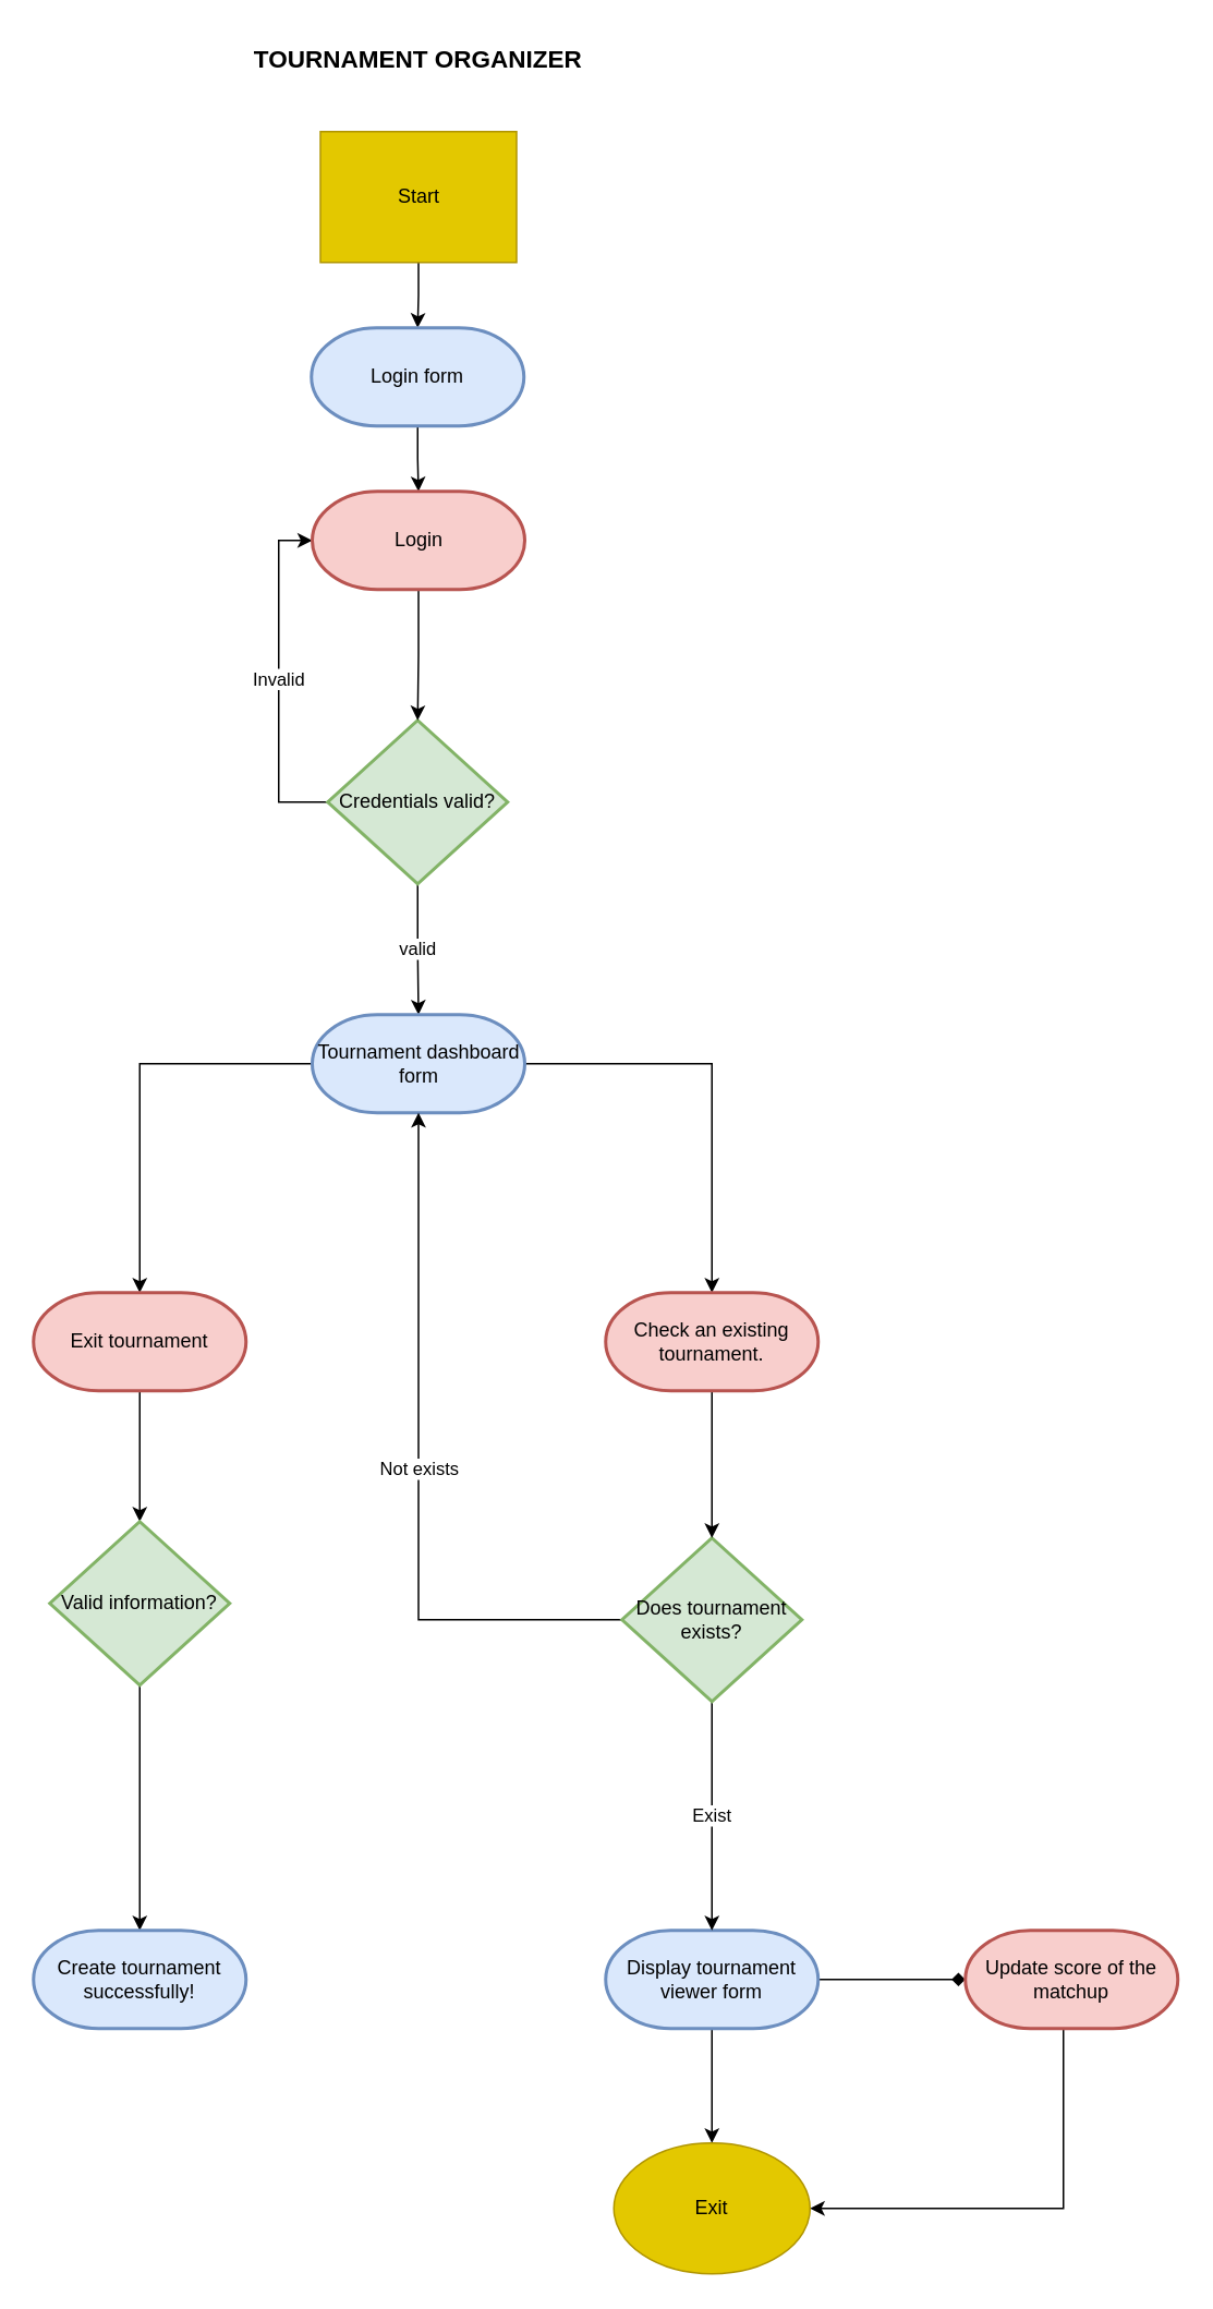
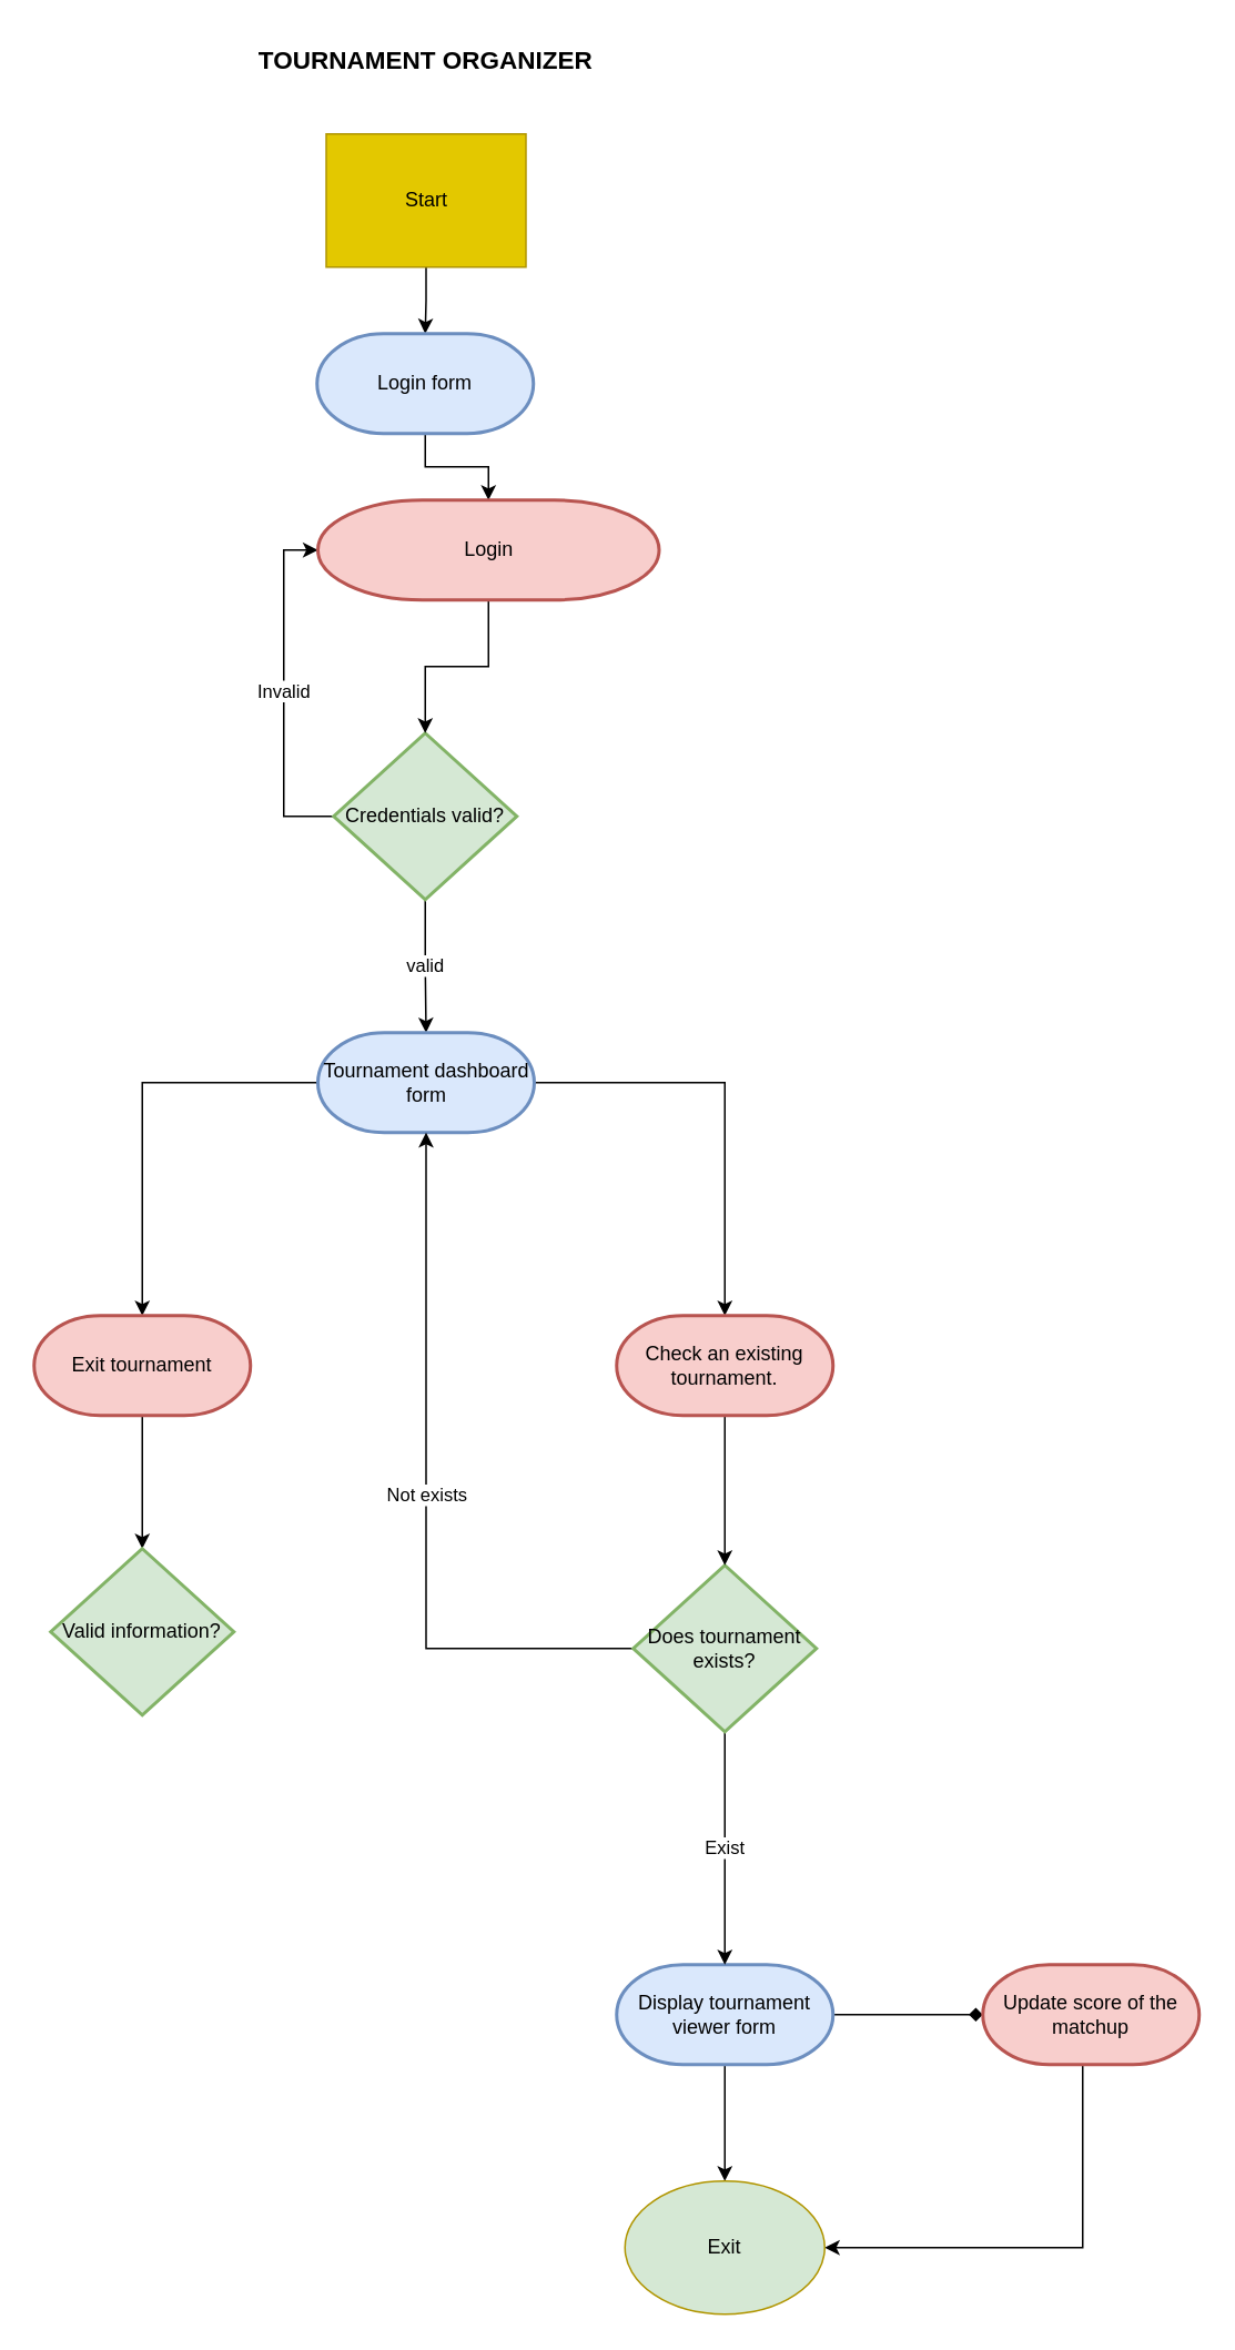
- <mxCell id="27" value="Login" style="strokeWidth=2;html=1;shape=mxgraph.flowchart.terminator;whiteSpace=wrap;fillColor=#f8cecc;strokeColor=#b85450;" parent="1" vertex="1"><mxGeometry x="190.5" y="300" width="130" height="60" as="geometry" /></mxCell>
+ <mxCell id="27" value="Login" style="strokeWidth=2;html=1;shape=mxgraph.flowchart.terminator;whiteSpace=wrap;fillColor=#f8cecc;strokeColor=#b85450;" parent="1" vertex="1"><mxGeometry x="190.5" y="300" width="205" height="60" as="geometry" /></mxCell>
- <mxCell id="11" style="edgeStyle=orthogonalEdgeStyle;rounded=0;orthogonalLoop=1;jettySize=auto;html=1;entryX=0.5;entryY=0;entryDx=0;entryDy=0;entryPerimeter=0;" edge="1" parent="1" source="12" target="13"><mxGeometry relative="1" as="geometry" /></mxCell>
- <mxCell id="13" value="Create tournament successfully!" style="strokeWidth=2;html=1;shape=mxgraph.flowchart.terminator;whiteSpace=wrap;fillColor=#dae8fc;strokeColor=#6c8ebf;" parent="1" vertex="1"><mxGeometry x="20" y="1180" width="130" height="60" as="geometry" /></mxCell>
- <mxCell id="30" value="Exit" style="ellipse;whiteSpace=wrap;html=1;fillColor=#e3c800;fontColor=#000000;strokeColor=#B09500;" parent="1" vertex="1"><mxGeometry x="375" y="1310" width="120" height="80" as="geometry" /></mxCell>
+ <mxCell id="30" value="Exit" style="ellipse;whiteSpace=wrap;html=1;fillColor=#d5e8d4;fontColor=#000000;strokeColor=#B09500;" parent="1" vertex="1"><mxGeometry x="375" y="1310" width="120" height="80" as="geometry" /></mxCell>
